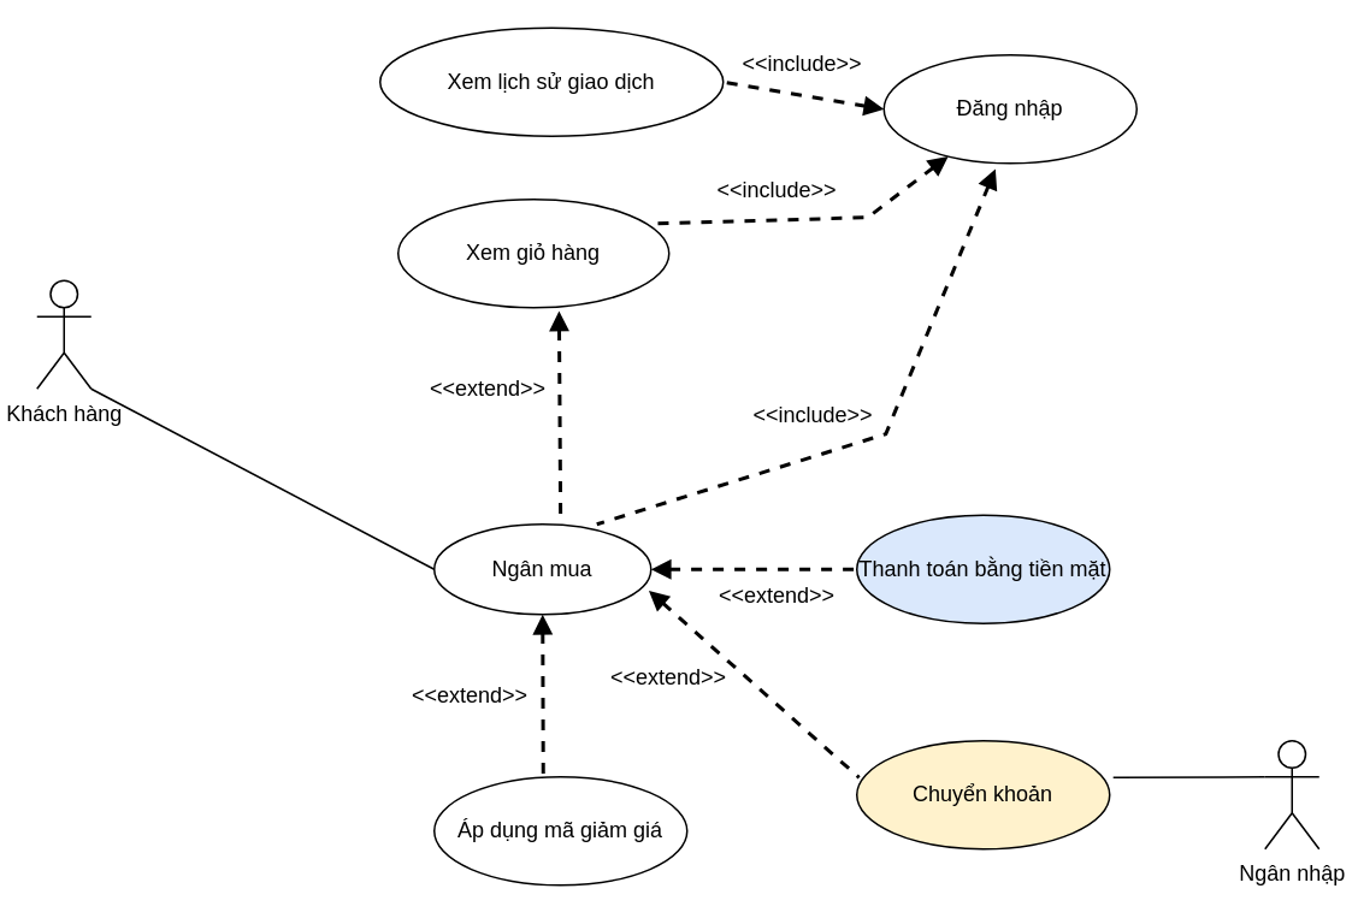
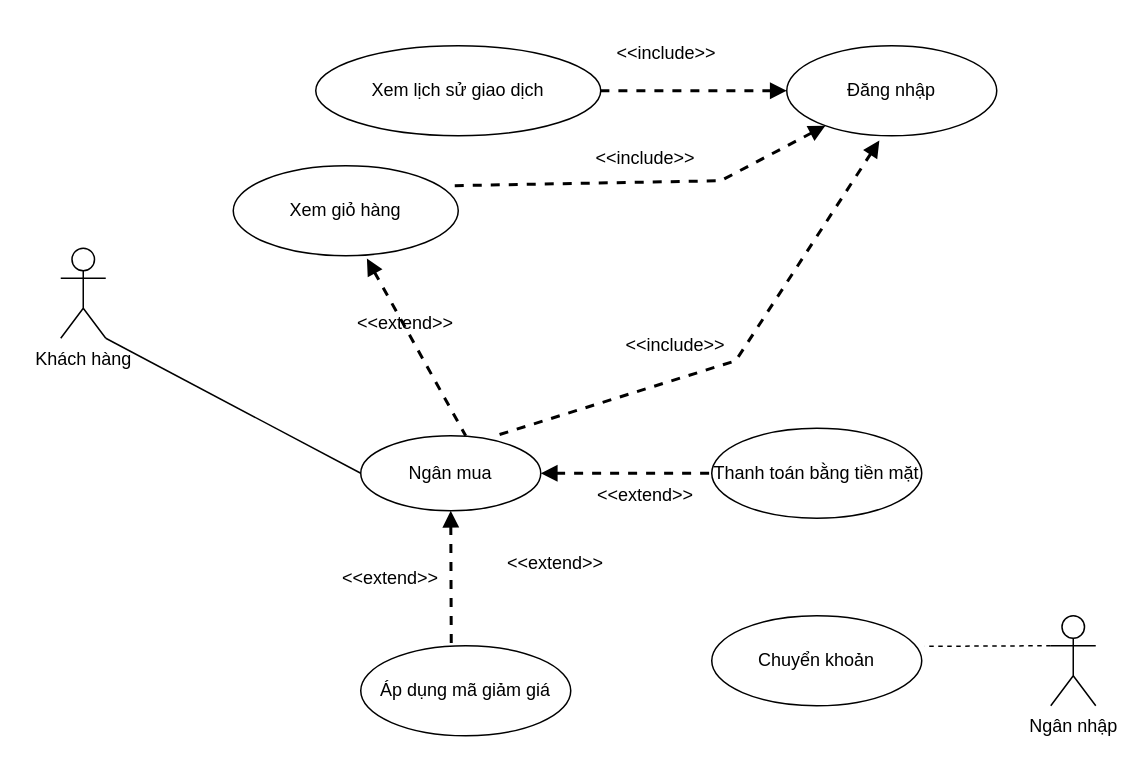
- <mxCell id="3" value="Xem lịch sử giao dịch" style="ellipse;whiteSpace=wrap;html=1;" parent="1" vertex="1"><mxGeometry x="210" y="15" width="190" height="60" as="geometry" /></mxCell>
+ <mxCell id="3" value="Xem lịch sử giao dịch" style="ellipse;whiteSpace=wrap;html=1;" parent="1" vertex="1"><mxGeometry x="210" y="30" width="190" height="60" as="geometry" /></mxCell>
- <mxCell id="6" value="Đăng nhập" style="ellipse;whiteSpace=wrap;html=1;" parent="1" vertex="1"><mxGeometry x="489" y="30" width="140" height="60" as="geometry" /></mxCell>
+ <mxCell id="6" value="Đăng nhập" style="ellipse;whiteSpace=wrap;html=1;" parent="1" vertex="1"><mxGeometry x="524" y="30" width="140" height="60" as="geometry" /></mxCell>
- <mxCell id="4" value="Xem giỏ hàng" style="ellipse;whiteSpace=wrap;html=1;" parent="1" vertex="1"><mxGeometry x="220" y="110" width="150" height="60" as="geometry" /></mxCell>
+ <mxCell id="4" value="Xem giỏ hàng" style="ellipse;whiteSpace=wrap;html=1;" parent="1" vertex="1"><mxGeometry x="155" y="110" width="150" height="60" as="geometry" /></mxCell>
- <mxCell id="2" value="Khách hàng" style="shape=umlActor;verticalLabelPosition=bottom;verticalAlign=top;html=1;outlineConnect=0;" parent="1" vertex="1"><mxGeometry x="20" y="155" width="30" height="60" as="geometry" /></mxCell>
+ <mxCell id="2" value="Khách hàng" style="shape=umlActor;verticalLabelPosition=bottom;verticalAlign=top;html=1;outlineConnect=0;" parent="1" vertex="1"><mxGeometry x="40" y="165" width="30" height="60" as="geometry" /></mxCell>
- <mxCell id="7" value="Thanh toán bằng tiền mặt" style="ellipse;whiteSpace=wrap;html=1;fillColor=#dae8fc;" parent="1" vertex="1"><mxGeometry x="474" y="285" width="140" height="60" as="geometry" /></mxCell>
+ <mxCell id="7" value="Thanh toán bằng tiền mặt" style="ellipse;whiteSpace=wrap;html=1;" parent="1" vertex="1"><mxGeometry x="474" y="285" width="140" height="60" as="geometry" /></mxCell>
- <mxCell id="21" value="" style="endArrow=none;dashed=1;html=1;strokeWidth=2;rounded=0;startArrow=block;startFill=1;entryX=0.009;entryY=0.34;entryDx=0;entryDy=0;entryPerimeter=0;exitX=0.99;exitY=0.736;exitDx=0;exitDy=0;exitPerimeter=0;" parent="1" source="5" target="20" edge="1"><mxGeometry width="50" height="50" relative="1" as="geometry"><mxPoint x="368" y="315" as="sourcePoint" /><mxPoint x="450" y="280" as="targetPoint" /></mxGeometry></mxCell>
- <mxCell id="12" value="" style="endArrow=none;html=1;rounded=0;exitX=0;exitY=0.333;exitDx=0;exitDy=0;exitPerimeter=0;entryX=1.014;entryY=0.34;entryDx=0;entryDy=0;entryPerimeter=0;" parent="1" source="8" target="20" edge="1"><mxGeometry width="50" height="50" relative="1" as="geometry"><mxPoint x="390" y="390" as="sourcePoint" /><mxPoint x="663.76" y="370.2" as="targetPoint" /></mxGeometry></mxCell>
+ <mxCell id="12" value="" style="endArrow=none;html=1;rounded=0;exitX=0;exitY=0.333;exitDx=0;exitDy=0;exitPerimeter=0;entryX=1.014;entryY=0.34;entryDx=0;entryDy=0;entryPerimeter=0;dashed=1;" parent="1" source="8" target="20" edge="1"><mxGeometry width="50" height="50" relative="1" as="geometry"><mxPoint x="390" y="390" as="sourcePoint" /><mxPoint x="663.76" y="370.2" as="targetPoint" /></mxGeometry></mxCell>
- <mxCell id="20" value="Chuyển khoản" style="ellipse;whiteSpace=wrap;html=1;fillColor=#fff2cc;" parent="1" vertex="1"><mxGeometry x="474" y="410" width="140" height="60" as="geometry" /></mxCell>
+ <mxCell id="20" value="Chuyển khoản" style="ellipse;whiteSpace=wrap;html=1;" parent="1" vertex="1"><mxGeometry x="474" y="410" width="140" height="60" as="geometry" /></mxCell>
